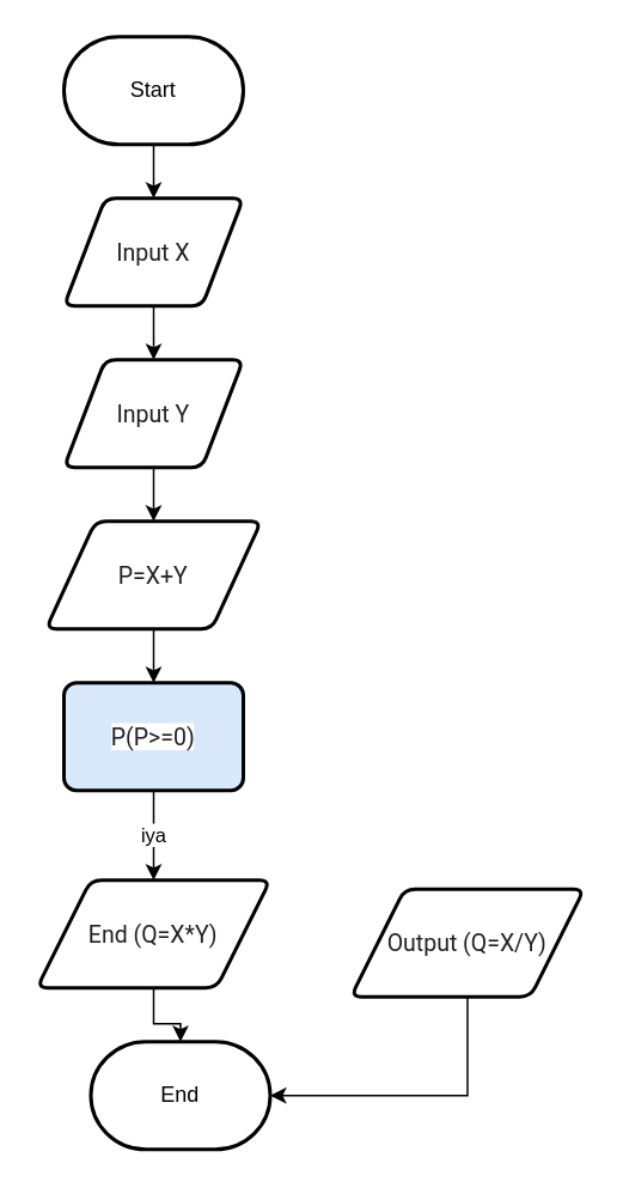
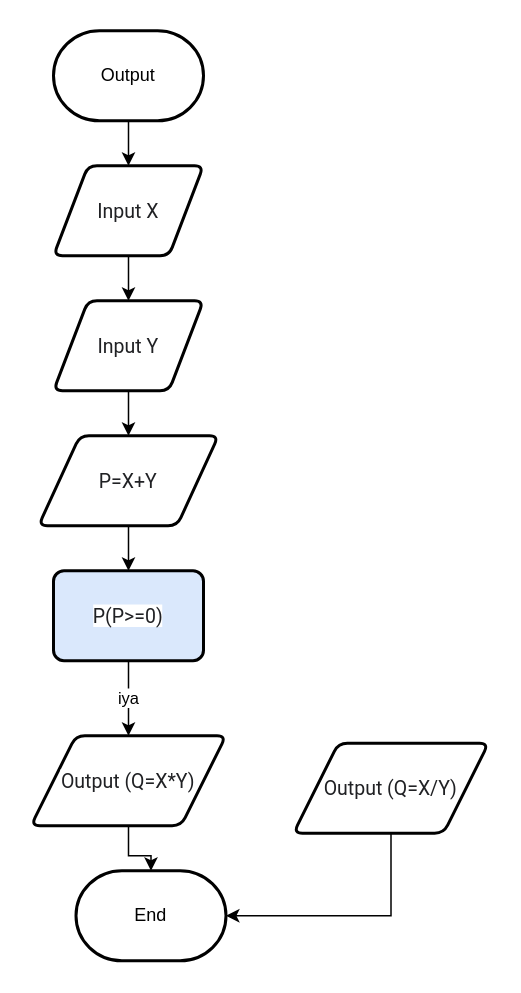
- <mxCell id="14" value="Start" style="strokeWidth=2;html=1;shape=mxgraph.flowchart.terminator;whiteSpace=wrap;" parent="1" vertex="1"><mxGeometry x="35" y="20" width="100" height="60" as="geometry" /></mxCell>
+ <mxCell id="14" value="Output" style="strokeWidth=2;html=1;shape=mxgraph.flowchart.terminator;whiteSpace=wrap;" parent="1" vertex="1"><mxGeometry x="35" y="20" width="100" height="60" as="geometry" /></mxCell>
- <mxCell id="11" value="&lt;span style=&quot;color: rgb(32 , 33 , 36) ; font-family: &amp;#34;roboto&amp;#34; , &amp;#34;arial&amp;#34; , sans-serif ; font-size: 13px ; text-align: left ; background-color: rgb(255 , 255 , 255)&quot;&gt;End (Q=X*Y)&lt;/span&gt;" style="shape=parallelogram;html=1;strokeWidth=2;perimeter=parallelogramPerimeter;whiteSpace=wrap;rounded=1;arcSize=12;size=0.23;" parent="1" vertex="1"><mxGeometry x="20" y="490" width="130" height="60" as="geometry" /></mxCell>
+ <mxCell id="11" value="&lt;span style=&quot;color: rgb(32 , 33 , 36) ; font-family: &amp;#34;roboto&amp;#34; , &amp;#34;arial&amp;#34; , sans-serif ; font-size: 13px ; text-align: left ; background-color: rgb(255 , 255 , 255)&quot;&gt;Output (Q=X*Y)&lt;/span&gt;" style="shape=parallelogram;html=1;strokeWidth=2;perimeter=parallelogramPerimeter;whiteSpace=wrap;rounded=1;arcSize=12;size=0.23;" parent="1" vertex="1"><mxGeometry x="20" y="490" width="130" height="60" as="geometry" /></mxCell>
